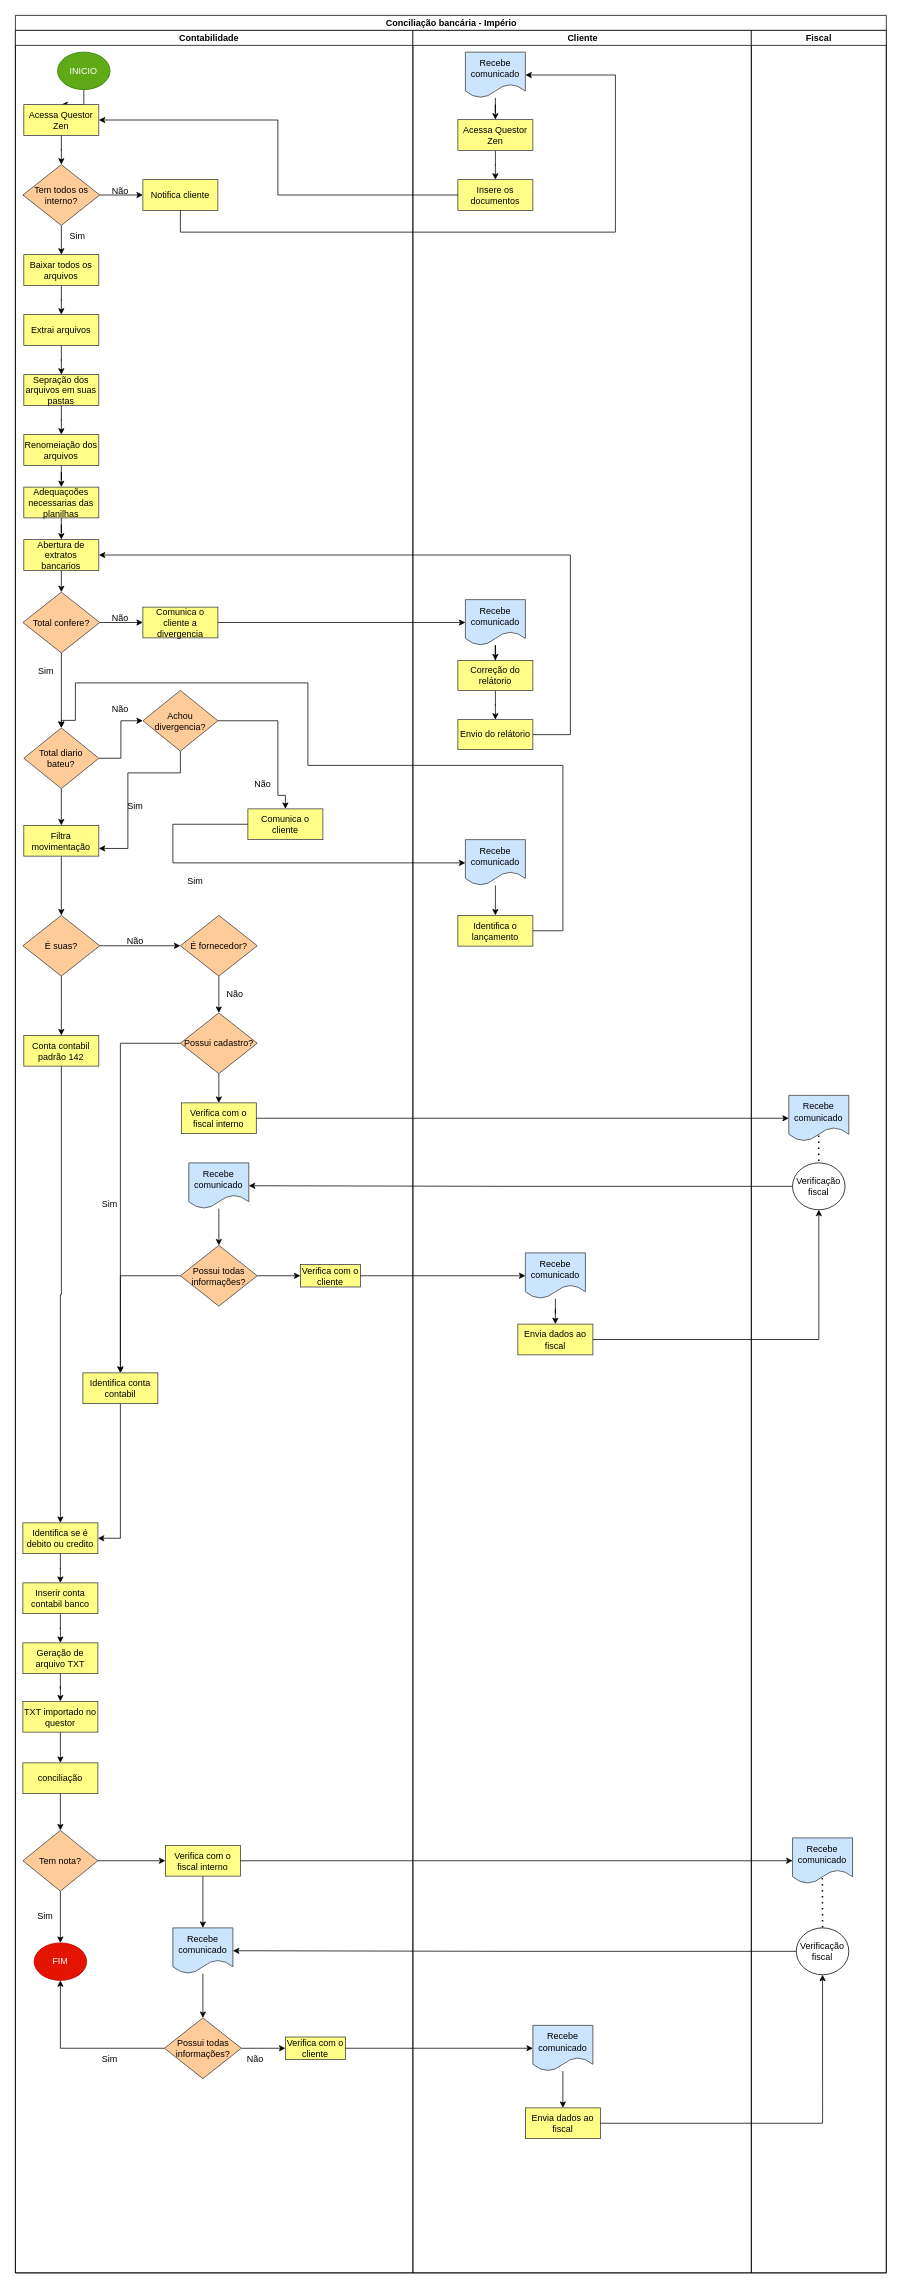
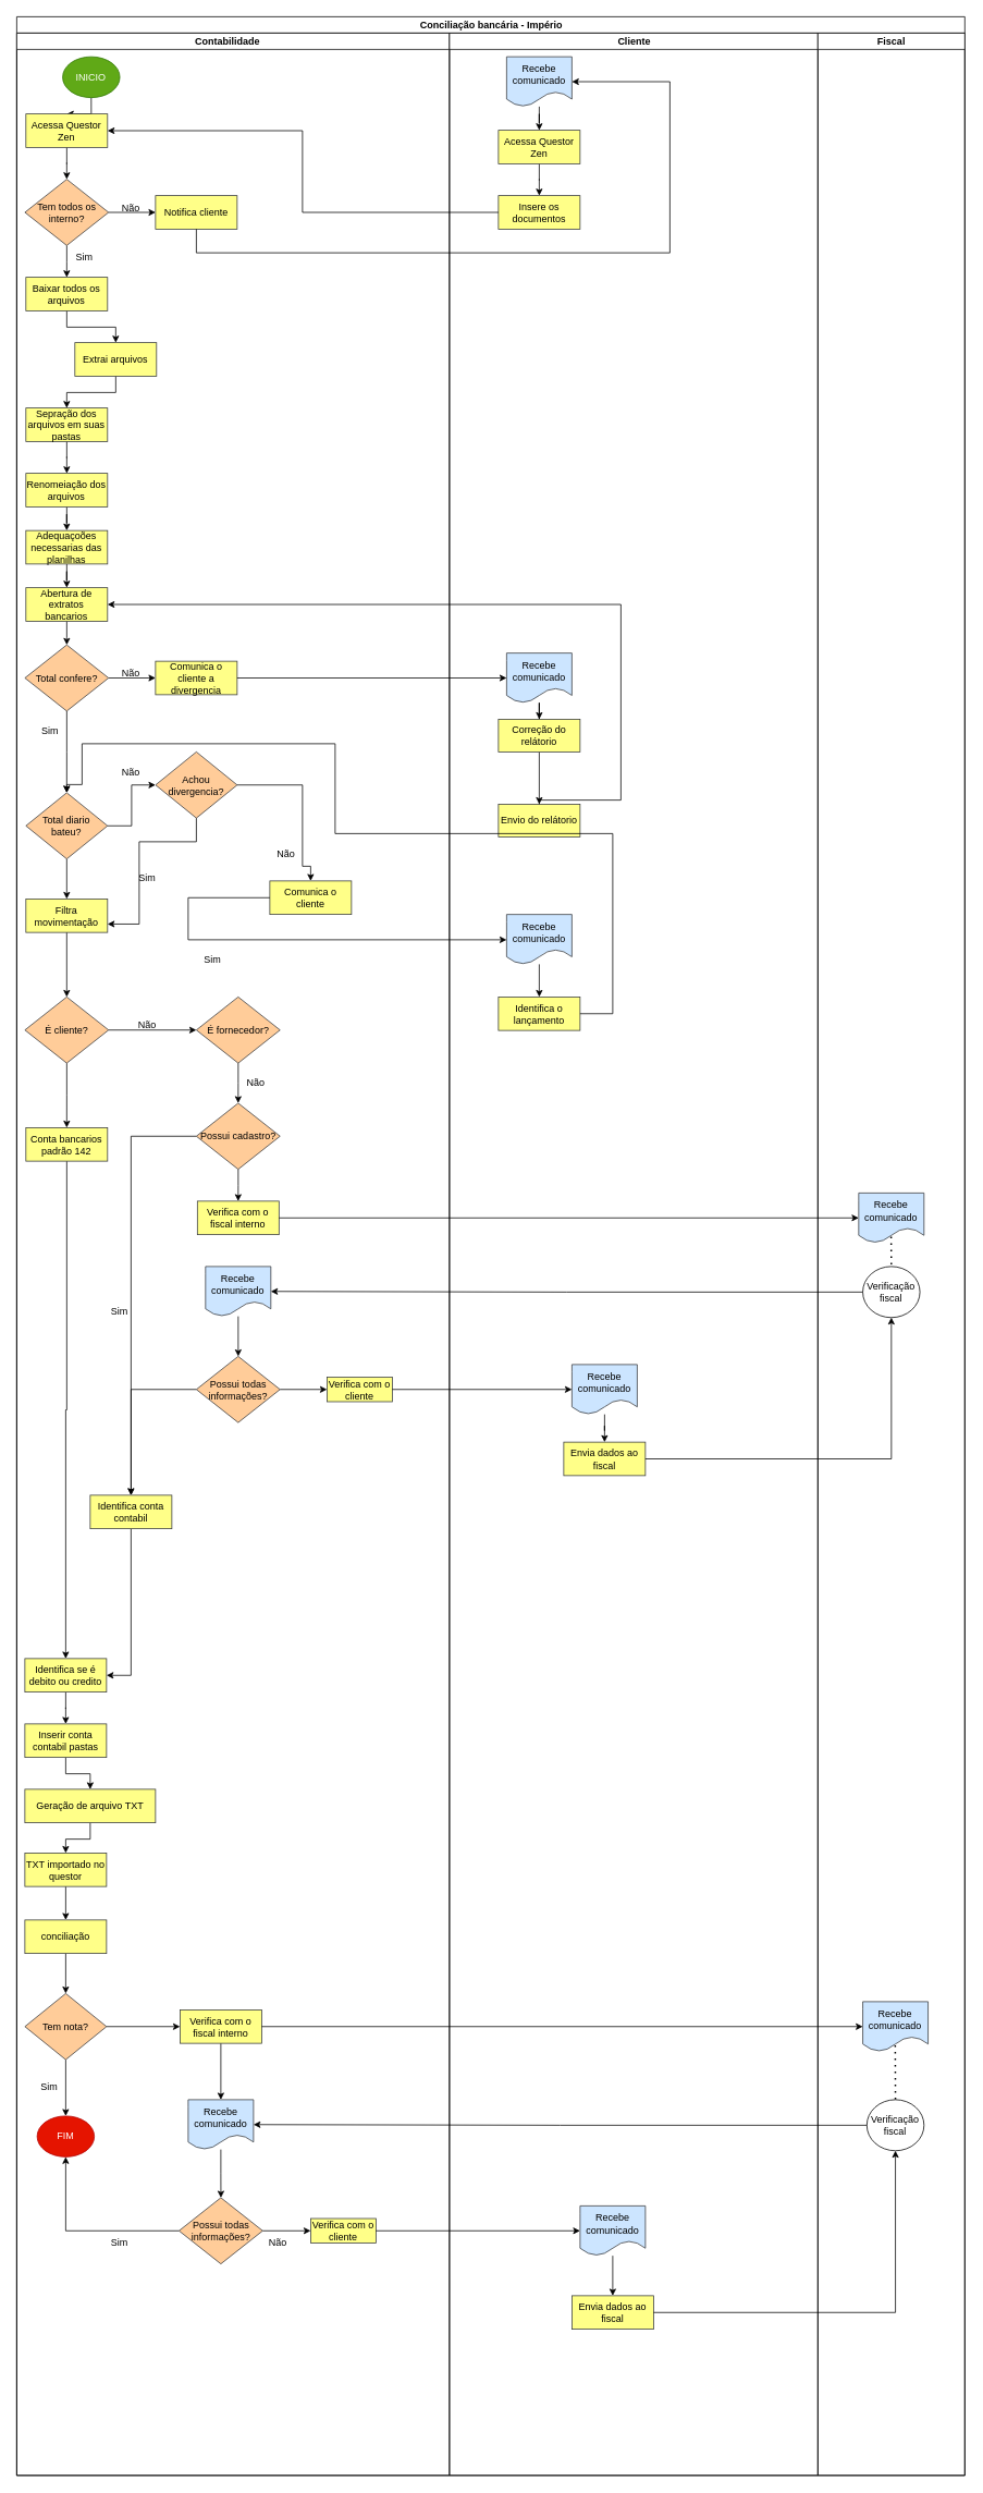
- <mxCell id="17" value="Extrai arquivos" style="rounded=0;whiteSpace=wrap;html=1;fillColor=#ffff88;strokeColor=#36393d;" parent="3" vertex="1"><mxGeometry x="11.25" y="379" width="100" height="41" as="geometry" /></mxCell>
+ <mxCell id="17" value="Extrai arquivos" style="rounded=0;whiteSpace=wrap;html=1;fillColor=#ffff88;strokeColor=#36393d;" parent="3" vertex="1"><mxGeometry x="71.25" y="379" width="100" height="41" as="geometry" /></mxCell>
- <mxCell id="102" value="Envio do relátorio" style="rounded=0;whiteSpace=wrap;html=1;fillColor=#ffff88;strokeColor=#36393d;" parent="92" vertex="1"><mxGeometry x="60" y="919" width="100" height="40" as="geometry" /></mxCell>
+ <mxCell id="102" value="Envio do relátorio" style="rounded=0;whiteSpace=wrap;html=1;fillColor=#ffff88;strokeColor=#36393d;" parent="92" vertex="1"><mxGeometry x="60" y="944" width="100" height="40" as="geometry" /></mxCell>
- <mxCell id="46" value="É suas?" style="rhombus;whiteSpace=wrap;html=1;fillColor=#ffcc99;strokeColor=#36393d;" parent="3" vertex="1"><mxGeometry x="10" y="1180" width="102.5" height="81" as="geometry" /></mxCell>
+ <mxCell id="46" value="É cliente?" style="rhombus;whiteSpace=wrap;html=1;fillColor=#ffcc99;strokeColor=#36393d;" parent="3" vertex="1"><mxGeometry x="10" y="1180" width="102.5" height="81" as="geometry" /></mxCell>
- <mxCell id="55" value="Conta contabil padrão 142" style="rounded=0;whiteSpace=wrap;html=1;fillColor=#ffff88;strokeColor=#36393d;" parent="3" vertex="1"><mxGeometry x="11.25" y="1340" width="100" height="41" as="geometry" /></mxCell>
+ <mxCell id="55" value="Conta bancarios padrão 142" style="rounded=0;whiteSpace=wrap;html=1;fillColor=#ffff88;strokeColor=#36393d;" parent="3" vertex="1"><mxGeometry x="11.25" y="1340" width="100" height="41" as="geometry" /></mxCell>
- <mxCell id="70" value="Inserir conta contabil banco" style="rounded=0;whiteSpace=wrap;html=1;fillColor=#ffff88;strokeColor=#36393d;" parent="3" vertex="1"><mxGeometry x="10" y="2070" width="100" height="41" as="geometry" /></mxCell>
+ <mxCell id="70" value="Inserir conta contabil pastas" style="rounded=0;whiteSpace=wrap;html=1;fillColor=#ffff88;strokeColor=#36393d;" parent="3" vertex="1"><mxGeometry x="10" y="2070" width="100" height="41" as="geometry" /></mxCell>
- <mxCell id="72" value="Geração de arquivo TXT" style="rounded=0;whiteSpace=wrap;html=1;fillColor=#ffff88;strokeColor=#36393d;" parent="3" vertex="1"><mxGeometry x="10" y="2150" width="100" height="41" as="geometry" /></mxCell>
+ <mxCell id="72" value="Geração de arquivo TXT" style="rounded=0;whiteSpace=wrap;html=1;fillColor=#ffff88;strokeColor=#36393d;" parent="3" vertex="1"><mxGeometry x="10" y="2150" width="160" height="41" as="geometry" /></mxCell>
